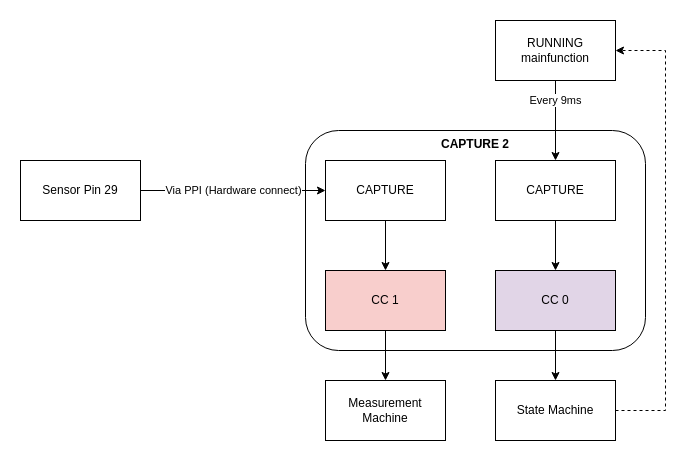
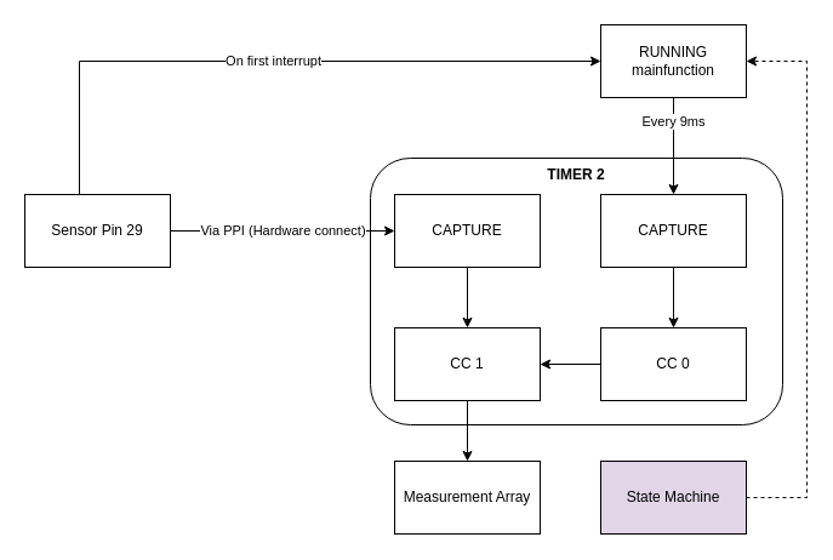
+ <mxCell id="3" value="On first interrupt" style="edgeStyle=orthogonalEdgeStyle;rounded=0;orthogonalLoop=1;jettySize=auto;html=1;entryX=0;entryY=0.5;entryDx=0;entryDy=0;" edge="1" parent="1" source="4" target="18"><mxGeometry relative="1" as="geometry"><Array as="points"><mxPoint x="65" y="50" /></Array></mxGeometry></mxCell>
- <mxCell id="2" value="CAPTURE 2" style="rounded=1;whiteSpace=wrap;html=1;verticalAlign=top;fontStyle=1" vertex="1" parent="1"><mxGeometry x="305" y="130" width="340" height="220" as="geometry" /></mxCell>
+ <mxCell id="2" value="TIMER 2" style="rounded=1;whiteSpace=wrap;html=1;verticalAlign=top;fontStyle=1" vertex="1" parent="1"><mxGeometry x="305" y="130" width="340" height="220" as="geometry" /></mxCell>
- <mxCell id="9" value="CC 1" style="rounded=0;whiteSpace=wrap;html=1;fillColor=#f8cecc;" vertex="1" parent="1"><mxGeometry x="325" y="270" width="120" height="60" as="geometry" /></mxCell>
+ <mxCell id="9" value="CC 1" style="rounded=0;whiteSpace=wrap;html=1;" vertex="1" parent="1"><mxGeometry x="325" y="270" width="120" height="60" as="geometry" /></mxCell>
- <mxCell id="11" value="CC 0" style="rounded=0;whiteSpace=wrap;html=1;fillColor=#e1d5e7;" vertex="1" parent="1"><mxGeometry x="495" y="270" width="120" height="60" as="geometry" /></mxCell>
+ <mxCell id="11" value="CC 0" style="rounded=0;whiteSpace=wrap;html=1;" vertex="1" parent="1"><mxGeometry x="495" y="270" width="120" height="60" as="geometry" /></mxCell>
- <mxCell id="10" style="edgeStyle=orthogonalEdgeStyle;rounded=0;orthogonalLoop=1;jettySize=auto;html=1;entryX=0.5;entryY=0;entryDx=0;entryDy=0;" edge="1" parent="1" source="11" target="16"><mxGeometry relative="1" as="geometry" /></mxCell>
+ <mxCell id="10" style="edgeStyle=orthogonalEdgeStyle;rounded=0;orthogonalLoop=1;jettySize=auto;html=1;" edge="1" parent="1" source="11" target="9"><mxGeometry relative="1" as="geometry" /></mxCell>
- <mxCell id="12" value="Measurement Machine" style="rounded=0;whiteSpace=wrap;html=1;" vertex="1" parent="1"><mxGeometry x="325" y="380" width="120" height="60" as="geometry" /></mxCell>
+ <mxCell id="12" value="Measurement Array" style="rounded=0;whiteSpace=wrap;html=1;" vertex="1" parent="1"><mxGeometry x="325" y="380" width="120" height="60" as="geometry" /></mxCell>
- <mxCell id="16" value="State Machine" style="rounded=0;whiteSpace=wrap;html=1;" vertex="1" parent="1"><mxGeometry x="495" y="380" width="120" height="60" as="geometry" /></mxCell>
+ <mxCell id="16" value="State Machine" style="rounded=0;whiteSpace=wrap;html=1;fillColor=#e1d5e7;" vertex="1" parent="1"><mxGeometry x="495" y="380" width="120" height="60" as="geometry" /></mxCell>
